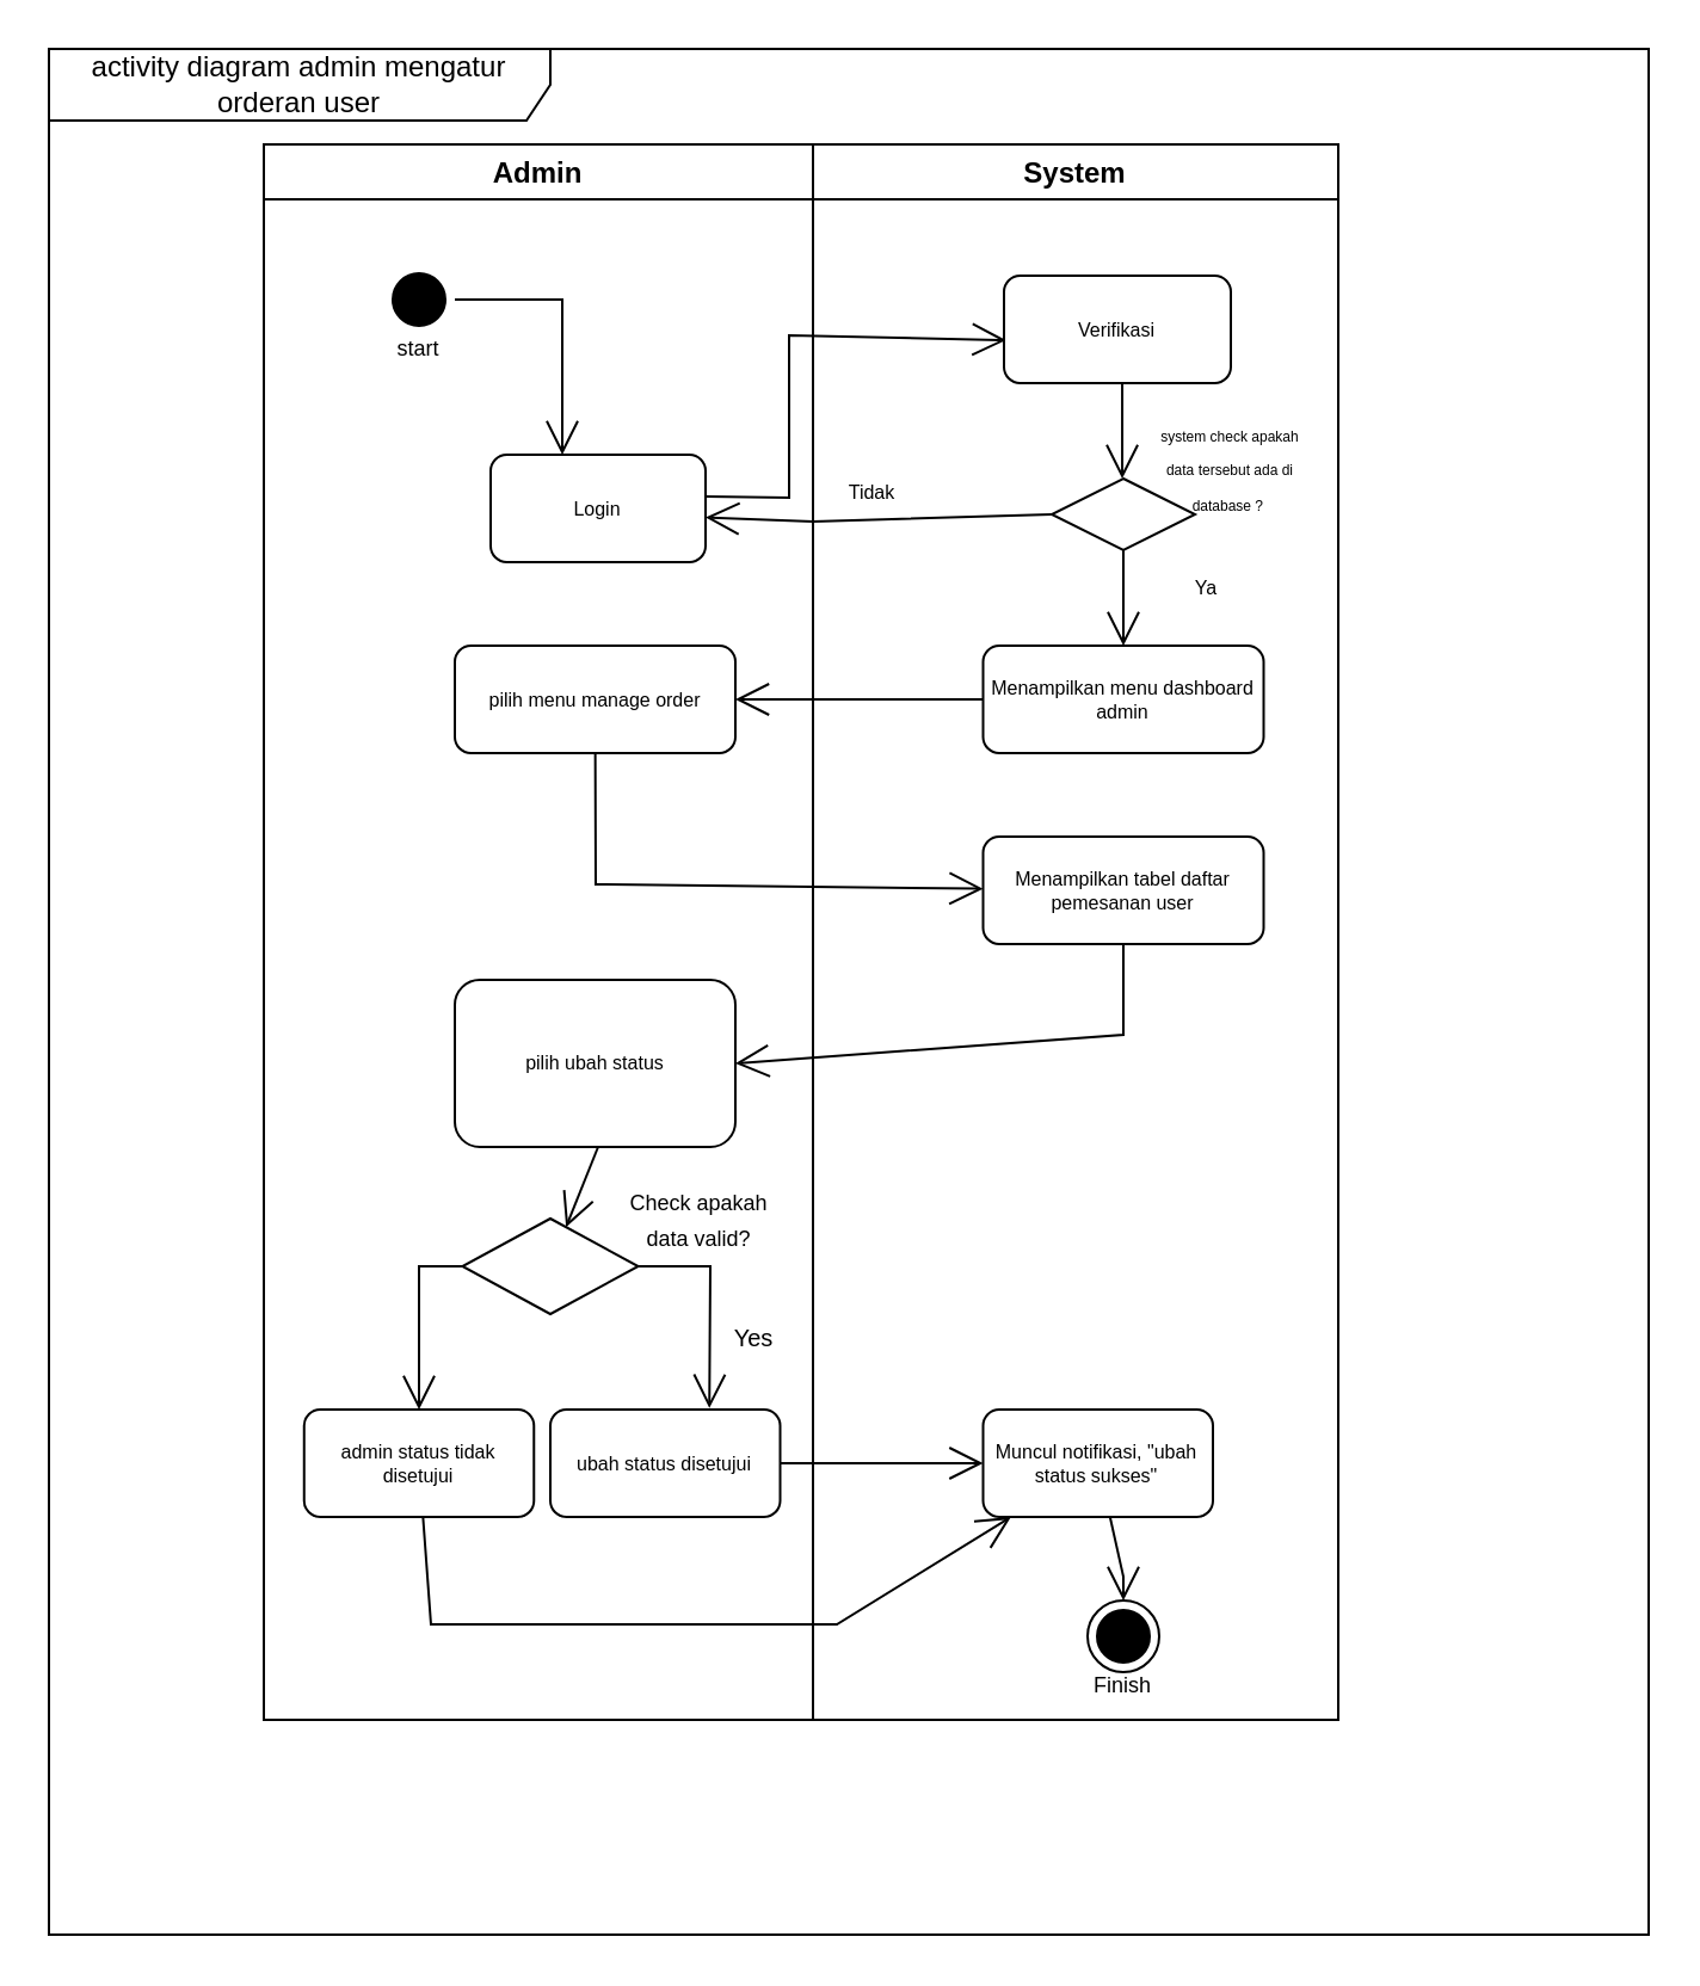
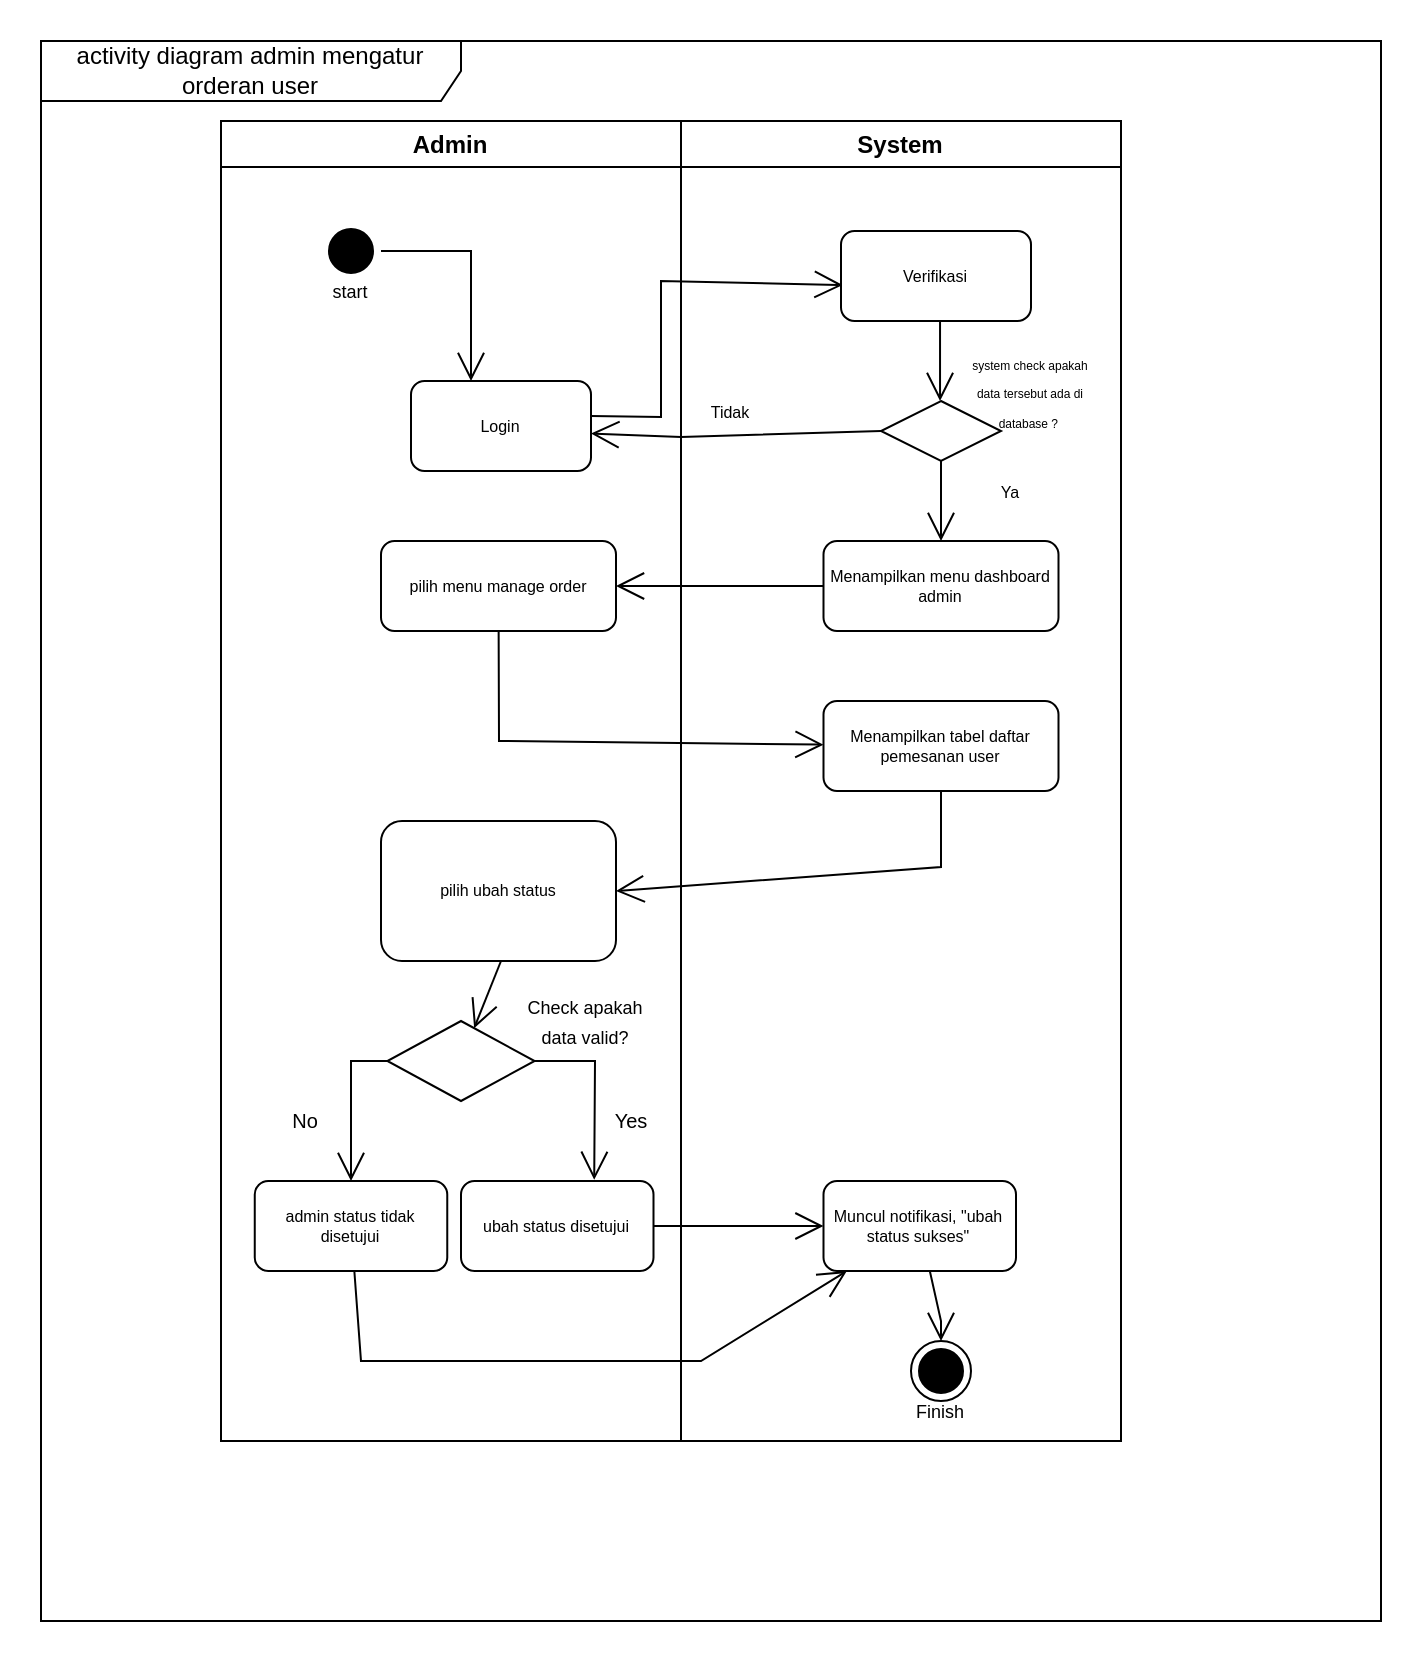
+ <mxCell id="37" value="&lt;font size=&quot;1&quot;&gt;No&lt;/font&gt;" style="text;html=1;strokeColor=none;fillColor=none;align=center;verticalAlign=middle;whiteSpace=wrap;rounded=0;" vertex="1" parent="1"><mxGeometry x="115" y="550" width="75" height="20" as="geometry" /></mxCell>
